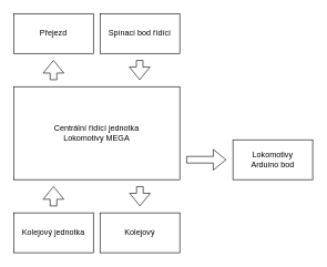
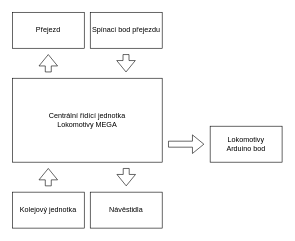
- <mxCell id="17" value="Spínací bod řídící" style="text;html=1;strokeColor=none;fillColor=none;align=center;verticalAlign=middle;whiteSpace=wrap;rounded=0;" vertex="1" parent="1"><mxGeometry x="150" y="20" width="120" height="60" as="geometry" /></mxCell>
+ <mxCell id="17" value="Spínací bod přejezdu" style="text;html=1;strokeColor=none;fillColor=none;align=center;verticalAlign=middle;whiteSpace=wrap;rounded=0;" vertex="1" parent="1"><mxGeometry x="150" y="20" width="120" height="60" as="geometry" /></mxCell>
- <mxCell id="11" value="Kolejový" style="text;html=1;strokeColor=none;fillColor=none;align=center;verticalAlign=middle;whiteSpace=wrap;rounded=0;" vertex="1" parent="1"><mxGeometry x="150" y="320" width="120" height="60" as="geometry" /></mxCell>
+ <mxCell id="11" value="Návěstidla" style="text;html=1;strokeColor=none;fillColor=none;align=center;verticalAlign=middle;whiteSpace=wrap;rounded=0;" vertex="1" parent="1"><mxGeometry x="150" y="320" width="120" height="60" as="geometry" /></mxCell>
